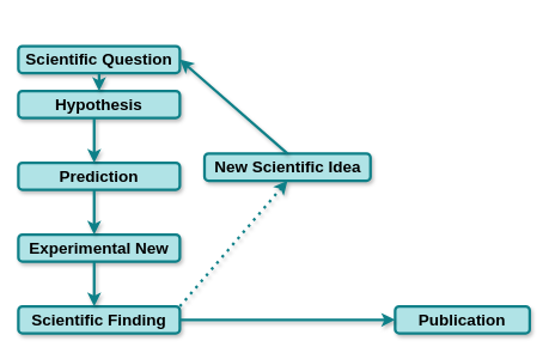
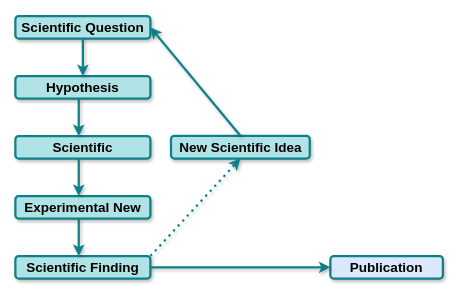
- <mxCell id="2" value="Scientific Question" style="rounded=1;whiteSpace=wrap;html=1;fillColor=#b0e3e6;strokeColor=#0e8088;strokeWidth=3;shadow=1;comic=0;fontSize=18;fontStyle=1" parent="1" vertex="1"><mxGeometry x="20" y="50.71" width="180" height="30" as="geometry" /></mxCell>
+ <mxCell id="2" value="Scientific Question" style="rounded=1;whiteSpace=wrap;html=1;fillColor=#b0e3e6;strokeColor=#0e8088;strokeWidth=3;shadow=1;comic=0;fontSize=18;fontStyle=1" parent="1" vertex="1"><mxGeometry x="20" y="20.71" width="180" height="30" as="geometry" /></mxCell>
- <mxCell id="8" value="New Scientific Idea" style="rounded=1;fillColor=#b0e3e6;strokeColor=#0e8088;strokeWidth=3;shadow=1;comic=0;fontSize=18;fontStyle=1;html=1;" parent="1" vertex="1"><mxGeometry x="227.5" y="170.42" width="185" height="30.29" as="geometry" /></mxCell>
+ <mxCell id="8" value="New Scientific Idea" style="rounded=1;fillColor=#b0e3e6;strokeColor=#0e8088;strokeWidth=3;shadow=1;comic=0;fontSize=18;fontStyle=1;html=1;" parent="1" vertex="1"><mxGeometry x="227.5" y="180.42" width="185" height="30.29" as="geometry" /></mxCell>
- <mxCell id="4" value="Prediction" style="rounded=1;whiteSpace=wrap;html=1;fillColor=#b0e3e6;strokeColor=#0e8088;strokeWidth=3;shadow=1;comic=0;fontSize=18;fontStyle=1" parent="1" vertex="1"><mxGeometry x="20" y="180.71" width="180" height="30" as="geometry" /></mxCell>
+ <mxCell id="4" value="Scientific" style="rounded=1;whiteSpace=wrap;html=1;fillColor=#b0e3e6;strokeColor=#0e8088;strokeWidth=3;shadow=1;comic=0;fontSize=18;fontStyle=1" parent="1" vertex="1"><mxGeometry x="20" y="180.71" width="180" height="30" as="geometry" /></mxCell>
- <mxCell id="7" value="Publication" style="rounded=1;whiteSpace=wrap;html=1;fillColor=#b0e3e6;strokeColor=#0e8088;strokeWidth=3;shadow=1;comic=0;fontSize=18;fontStyle=1" parent="1" vertex="1"><mxGeometry x="440" y="340.71" width="150" height="30" as="geometry" /></mxCell>
+ <mxCell id="7" value="Publication" style="rounded=1;whiteSpace=wrap;html=1;fillColor=#dae8fc;strokeColor=#0e8088;strokeWidth=3;shadow=1;comic=0;fontSize=18;fontStyle=1;" parent="1" vertex="1"><mxGeometry x="440" y="340.71" width="150" height="30" as="geometry" /></mxCell>
